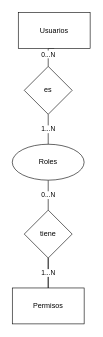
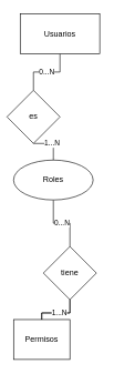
- <mxCell id="8" value="es" style="rhombus;whiteSpace=wrap;html=1;" vertex="1" parent="1"><mxGeometry x="40" y="110" width="80" height="80" as="geometry" /></mxCell>
+ <mxCell id="8" value="es" style="rhombus;whiteSpace=wrap;html=1;" vertex="1" parent="1"><mxGeometry x="10" y="135" width="80" height="80" as="geometry" /></mxCell>
- <mxCell id="11" value="tiene" style="rhombus;whiteSpace=wrap;html=1;" vertex="1" parent="1"><mxGeometry x="40" y="350" width="80" height="80" as="geometry" /></mxCell>
+ <mxCell id="11" value="tiene" style="rhombus;whiteSpace=wrap;html=1;" vertex="1" parent="1"><mxGeometry x="65" y="370" width="80" height="80" as="geometry" /></mxCell>
- <mxCell id="6" value="Permisos" style="rounded=0;whiteSpace=wrap;html=1;" vertex="1" parent="1"><mxGeometry x="20" y="480" width="120" height="60" as="geometry" /></mxCell>
+ <mxCell id="6" value="Permisos" style="rounded=0;whiteSpace=wrap;html=1;" vertex="1" parent="1"><mxGeometry x="20" y="480" width="85" height="60" as="geometry" /></mxCell>
